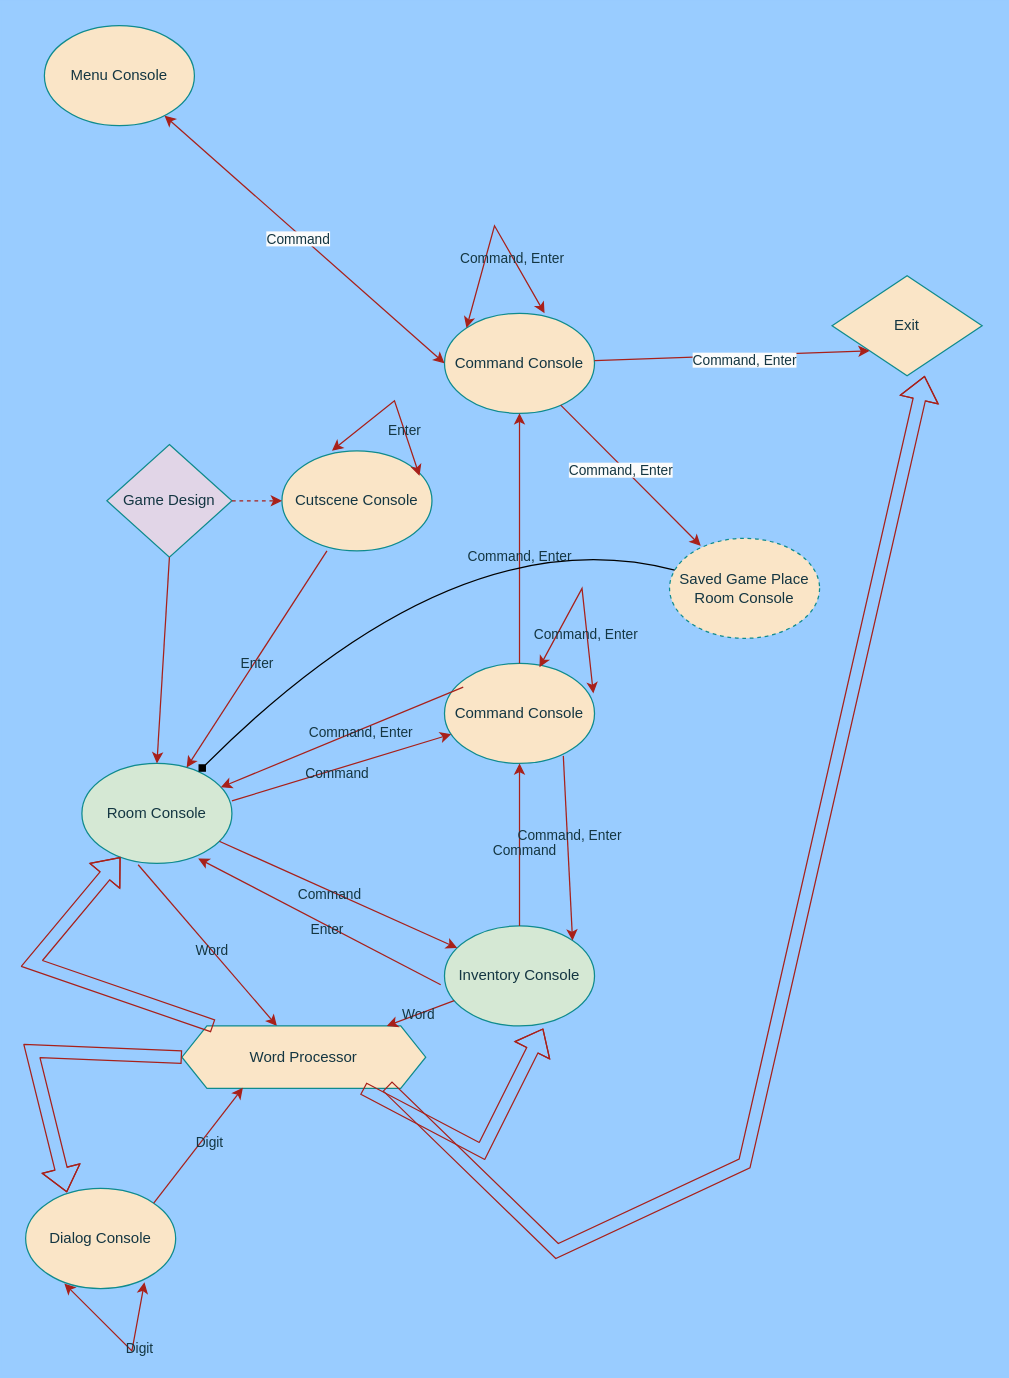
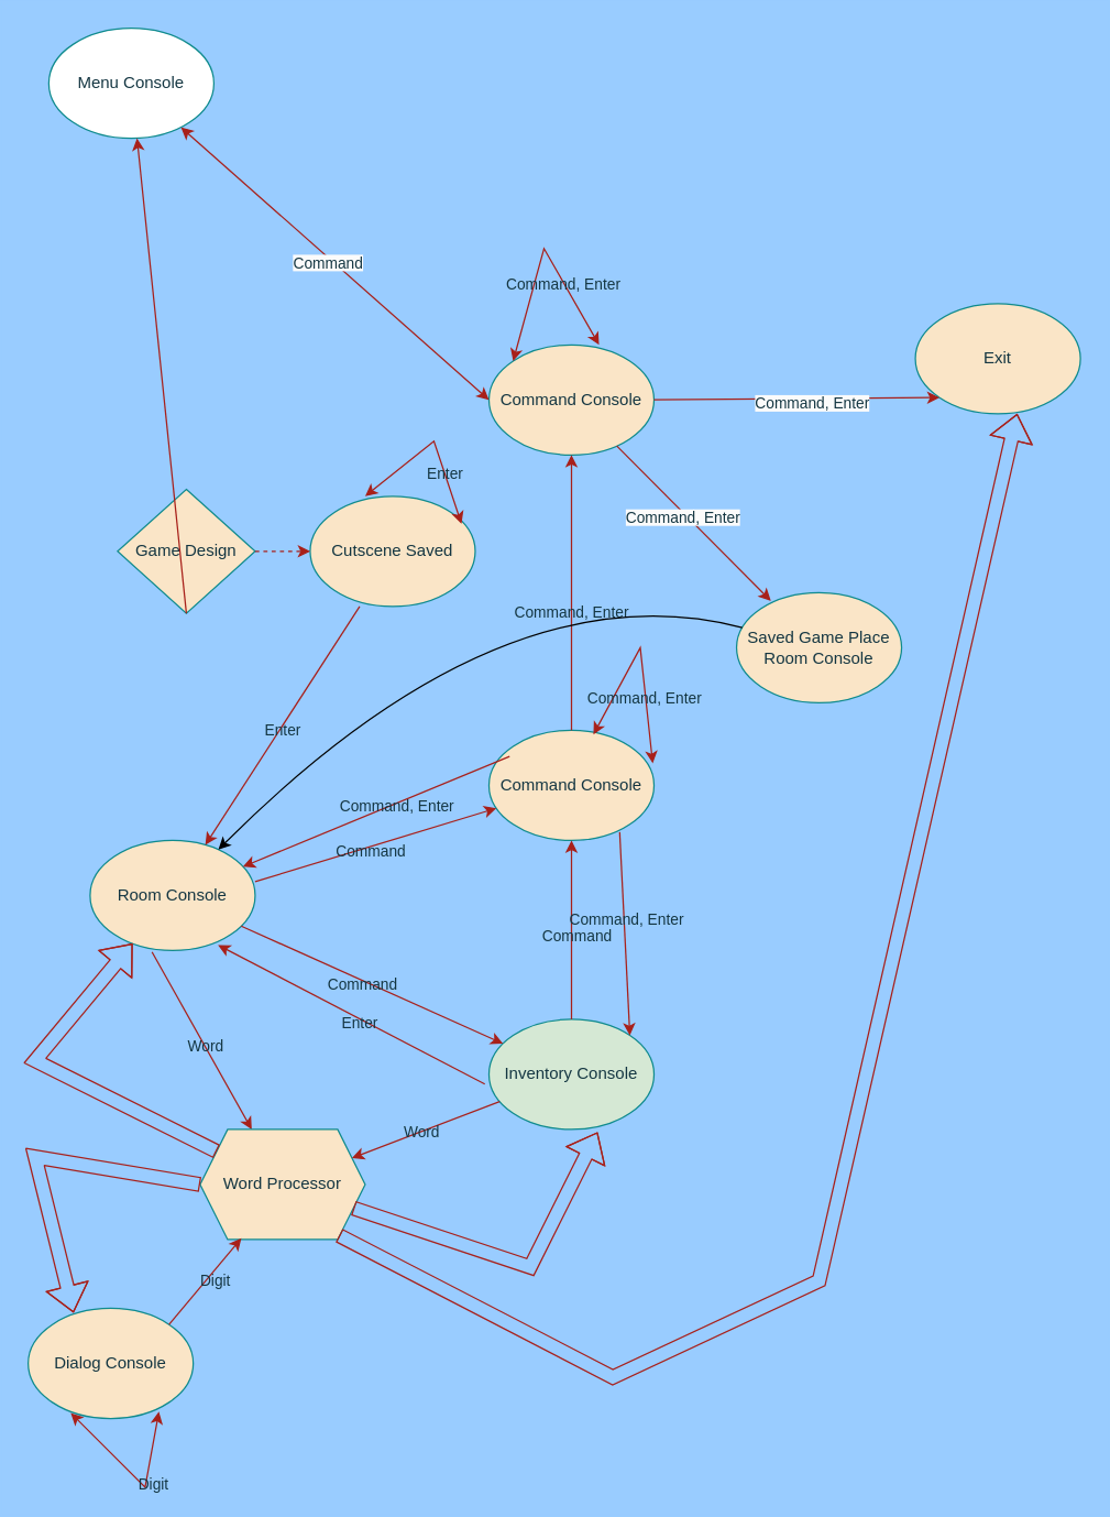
- <mxCell id="2" value="Menu Console" style="ellipse;whiteSpace=wrap;html=1;labelBackgroundColor=none;fillColor=#FAE5C7;strokeColor=#0F8B8D;fontColor=#143642;" parent="1" vertex="1"><mxGeometry x="35" y="20" width="120" height="80" as="geometry" /></mxCell>
+ <mxCell id="2" value="Menu Console" style="ellipse;whiteSpace=wrap;html=1;labelBackgroundColor=none;fillColor=#ffffff;strokeColor=#0F8B8D;fontColor=#143642;" parent="1" vertex="1"><mxGeometry x="35" y="20" width="120" height="80" as="geometry" /></mxCell>
- <mxCell id="3" value="Exit" style="rhombus;whiteSpace=wrap;html=1;labelBackgroundColor=none;fillColor=#FAE5C7;strokeColor=#0F8B8D;fontColor=#143642;" parent="1" vertex="1"><mxGeometry x="665" y="220" width="120" height="80" as="geometry" /></mxCell>
+ <mxCell id="3" value="Exit" style="ellipse;whiteSpace=wrap;html=1;labelBackgroundColor=none;fillColor=#FAE5C7;strokeColor=#0F8B8D;fontColor=#143642;" parent="1" vertex="1"><mxGeometry x="665" y="220" width="120" height="80" as="geometry" /></mxCell>
- <mxCell id="5" value="Game Design" style="rhombus;whiteSpace=wrap;html=1;labelBackgroundColor=none;fillColor=#e1d5e7;strokeColor=#0F8B8D;fontColor=#143642;" parent="1" vertex="1"><mxGeometry x="85" y="355" width="100" height="90" as="geometry" /></mxCell>
+ <mxCell id="5" value="Game Design" style="rhombus;whiteSpace=wrap;html=1;labelBackgroundColor=none;fillColor=#FAE5C7;strokeColor=#0F8B8D;fontColor=#143642;" parent="1" vertex="1"><mxGeometry x="85" y="355" width="100" height="90" as="geometry" /></mxCell>
- <mxCell id="6" value="Cutscene Console" style="ellipse;whiteSpace=wrap;html=1;labelBackgroundColor=none;fillColor=#FAE5C7;strokeColor=#0F8B8D;fontColor=#143642;" parent="1" vertex="1"><mxGeometry x="225" y="360" width="120" height="80" as="geometry" /></mxCell>
+ <mxCell id="6" value="Cutscene Saved" style="ellipse;whiteSpace=wrap;html=1;labelBackgroundColor=none;fillColor=#FAE5C7;strokeColor=#0F8B8D;fontColor=#143642;" parent="1" vertex="1"><mxGeometry x="225" y="360" width="120" height="80" as="geometry" /></mxCell>
- <mxCell id="12" value="Saved Game Place&lt;div&gt;Room Console&lt;/div&gt;" style="ellipse;whiteSpace=wrap;html=1;labelBackgroundColor=none;fillColor=#FAE5C7;strokeColor=#0F8B8D;fontColor=#143642;dashed=1;" parent="1" vertex="1"><mxGeometry x="535" y="430" width="120" height="80" as="geometry" /></mxCell>
+ <mxCell id="12" value="Saved Game Place&lt;div&gt;Room Console&lt;/div&gt;" style="ellipse;whiteSpace=wrap;html=1;labelBackgroundColor=none;fillColor=#FAE5C7;strokeColor=#0F8B8D;fontColor=#143642;" parent="1" vertex="1"><mxGeometry x="535" y="430" width="120" height="80" as="geometry" /></mxCell>
- <mxCell id="8" value="" style="endArrow=classic;html=1;rounded=0;entryX=0.5;entryY=0;entryDx=0;entryDy=0;exitX=0.5;exitY=1;exitDx=0;exitDy=0;labelBackgroundColor=none;strokeColor=#A8201A;fontColor=default;" parent="1" source="5" target="7" edge="1"><mxGeometry width="50" height="50" relative="1" as="geometry"><mxPoint x="365" y="410" as="sourcePoint" /><mxPoint x="415" y="360" as="targetPoint" /></mxGeometry></mxCell>
+ <mxCell id="8" value="" style="endArrow=classic;html=1;rounded=0;exitX=0.5;exitY=1;exitDx=0;exitDy=0;labelBackgroundColor=none;strokeColor=#A8201A;fontColor=default;" parent="1" source="5" target="2" edge="1"><mxGeometry width="50" height="50" relative="1" as="geometry"><mxPoint x="365" y="410" as="sourcePoint" /><mxPoint x="415" y="360" as="targetPoint" /></mxGeometry></mxCell>
- <mxCell id="55" value="" style="curved=1;endArrow=diamond;html=1;rounded=0;" edge="1" parent="1" source="12" target="7"><mxGeometry width="50" height="50" relative="1" as="geometry"><mxPoint x="365" y="460" as="sourcePoint" /><mxPoint x="415" y="410" as="targetPoint" /><Array as="points"><mxPoint x="365" y="410" /></Array></mxGeometry></mxCell>
+ <mxCell id="55" value="" style="curved=1;endArrow=classic;html=1;rounded=0;" edge="1" parent="1" source="12" target="7"><mxGeometry width="50" height="50" relative="1" as="geometry"><mxPoint x="365" y="460" as="sourcePoint" /><mxPoint x="415" y="410" as="targetPoint" /><Array as="points"><mxPoint x="365" y="410" /></Array></mxGeometry></mxCell>
- <mxCell id="7" value="Room Console" style="ellipse;whiteSpace=wrap;html=1;labelBackgroundColor=none;fillColor=#d5e8d4;strokeColor=#0F8B8D;fontColor=#143642;" parent="1" vertex="1"><mxGeometry x="65" y="610" width="120" height="80" as="geometry" /></mxCell>
+ <mxCell id="7" value="Room Console" style="ellipse;whiteSpace=wrap;html=1;labelBackgroundColor=none;fillColor=#FAE5C7;strokeColor=#0F8B8D;fontColor=#143642;" parent="1" vertex="1"><mxGeometry x="65" y="610" width="120" height="80" as="geometry" /></mxCell>
- <mxCell id="46" value="Word Processor" style="shape=hexagon;perimeter=hexagonPerimeter2;whiteSpace=wrap;html=1;fixedSize=1;labelBackgroundColor=none;fillColor=#FAE5C7;strokeColor=#0F8B8D;fontColor=#143642;" parent="1" vertex="1"><mxGeometry x="145" y="820" width="195" height="50" as="geometry" /></mxCell>
+ <mxCell id="46" value="Word Processor" style="shape=hexagon;perimeter=hexagonPerimeter2;whiteSpace=wrap;html=1;fixedSize=1;labelBackgroundColor=none;fillColor=#FAE5C7;strokeColor=#0F8B8D;fontColor=#143642;" parent="1" vertex="1"><mxGeometry x="145" y="820" width="120" height="80" as="geometry" /></mxCell>
